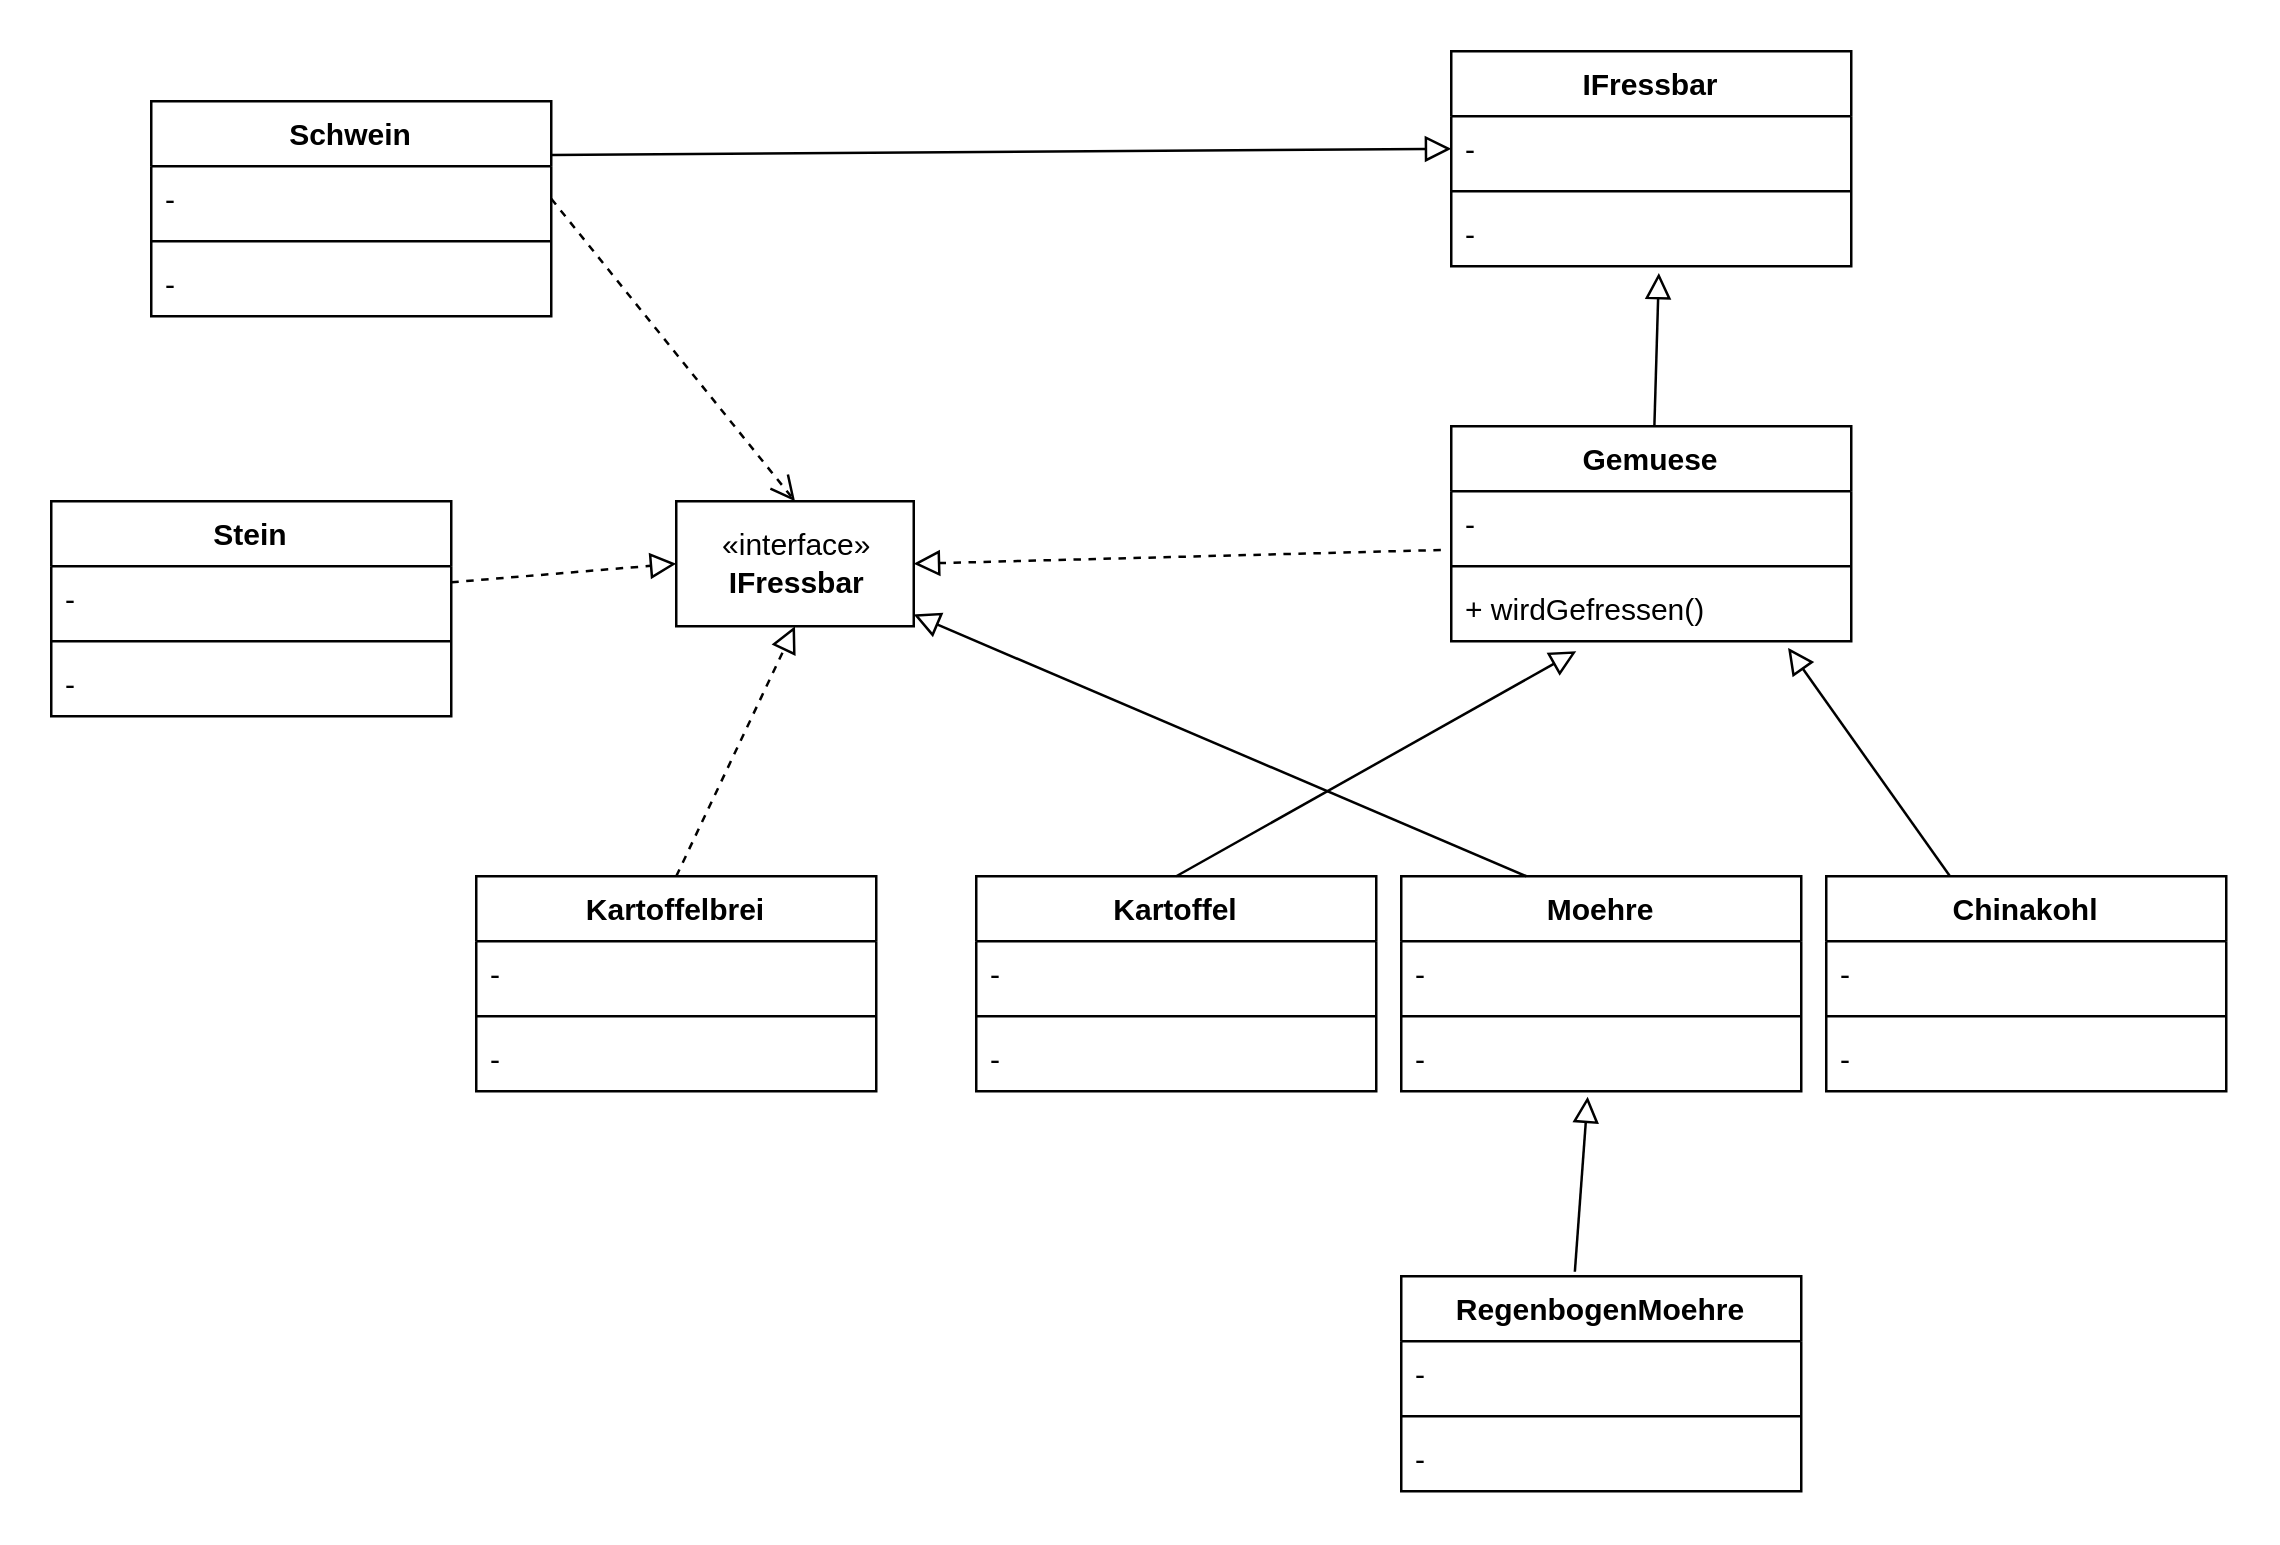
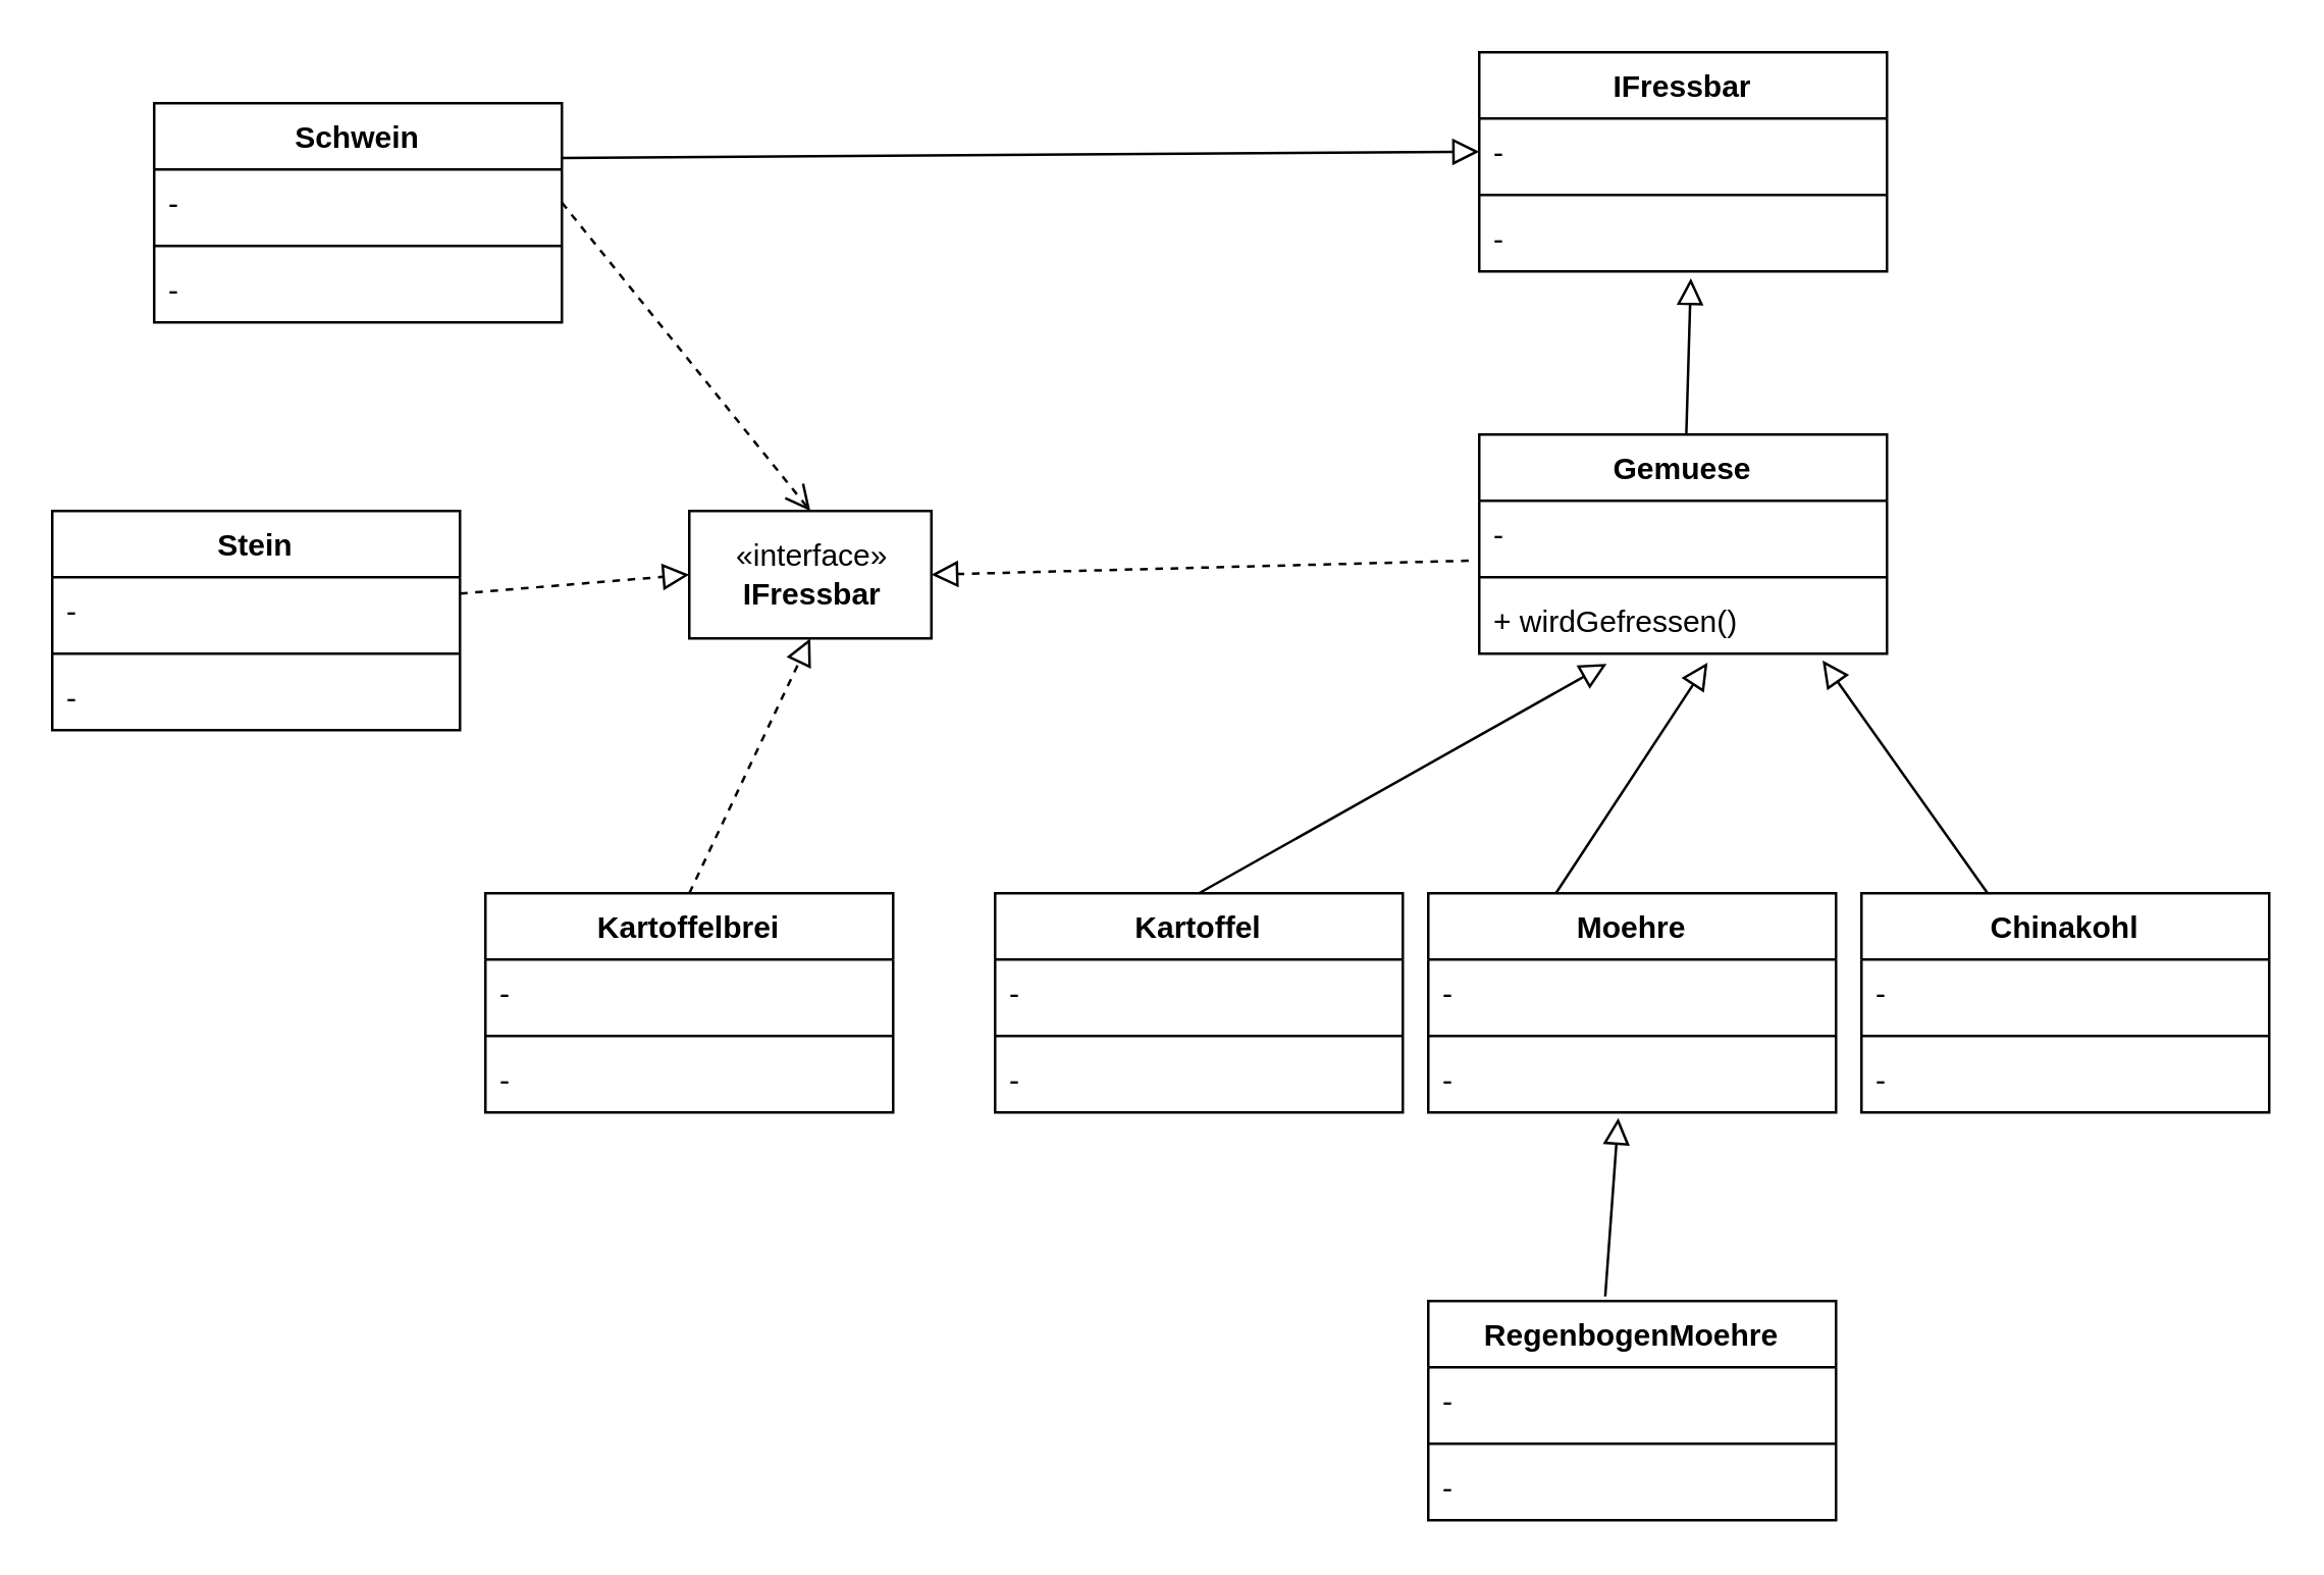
- <mxCell id="19" value="" style="endArrow=block;startArrow=none;endFill=0;startFill=0;endSize=8;html=1;verticalAlign=bottom;labelBackgroundColor=none;strokeWidth=1;rounded=0;exitX=0.313;exitY=0;exitDx=0;exitDy=0;exitPerimeter=0;" edge="1" parent="1" source="10" target="41"><mxGeometry width="160" relative="1" as="geometry"><mxPoint x="540" y="360" as="sourcePoint" /><mxPoint x="640" y="270" as="targetPoint" /></mxGeometry></mxCell>
+ <mxCell id="19" value="" style="endArrow=block;startArrow=none;endFill=0;startFill=0;endSize=8;html=1;verticalAlign=bottom;labelBackgroundColor=none;strokeWidth=1;rounded=0;exitX=0.313;exitY=0;exitDx=0;exitDy=0;exitPerimeter=0;entryX=0.56;entryY=1.135;entryDx=0;entryDy=0;entryPerimeter=0;" edge="1" parent="1" source="10" target="5"><mxGeometry width="160" relative="1" as="geometry"><mxPoint x="540" y="360" as="sourcePoint" /><mxPoint x="640" y="270" as="targetPoint" /></mxGeometry></mxCell>
